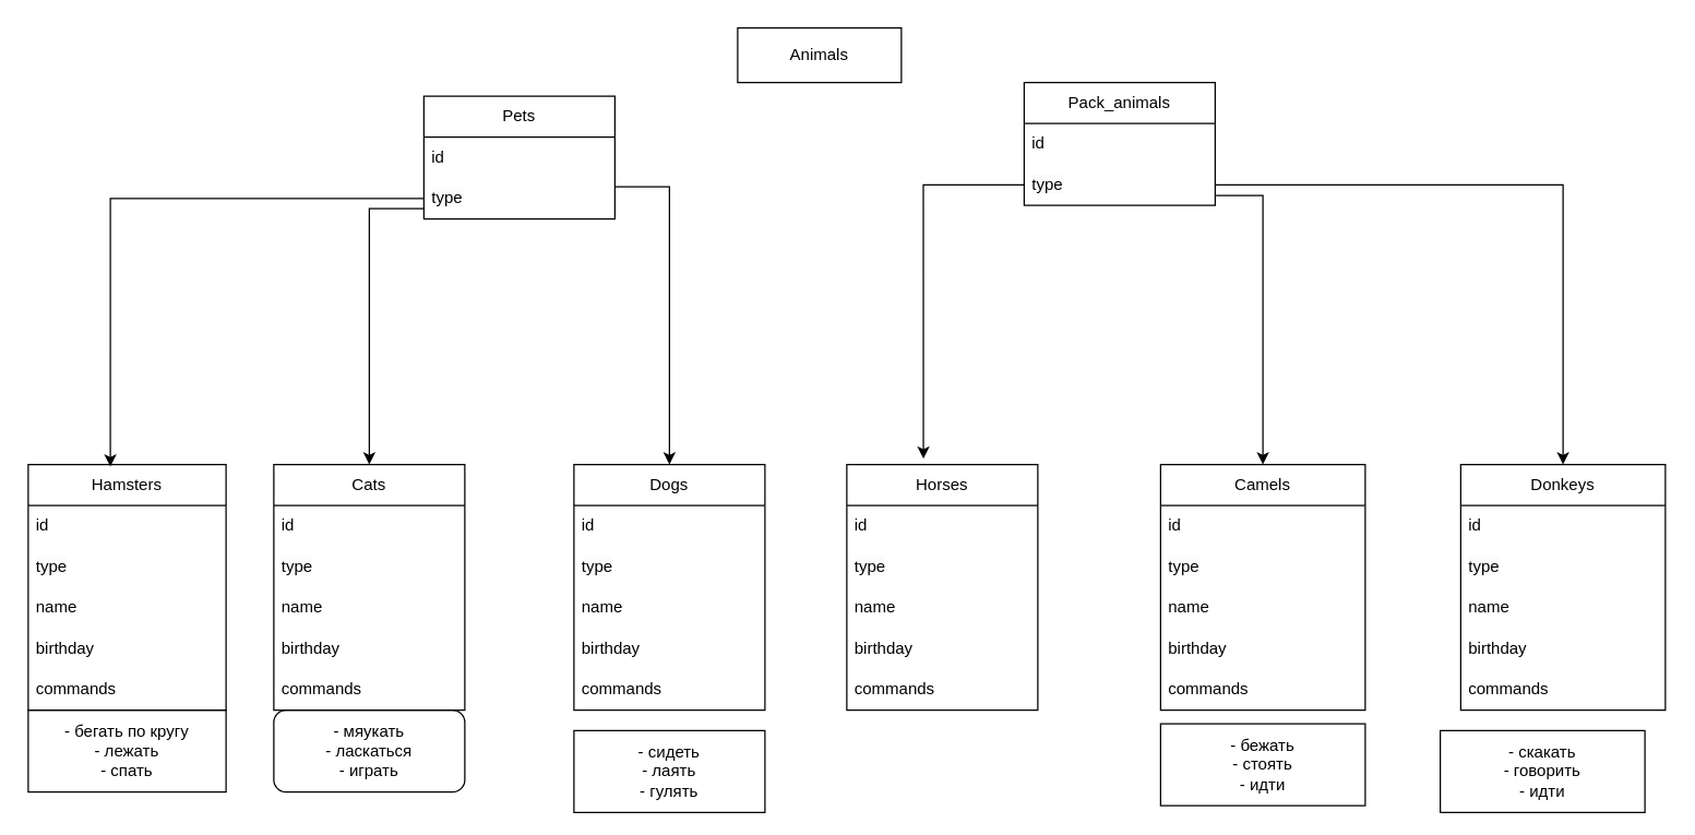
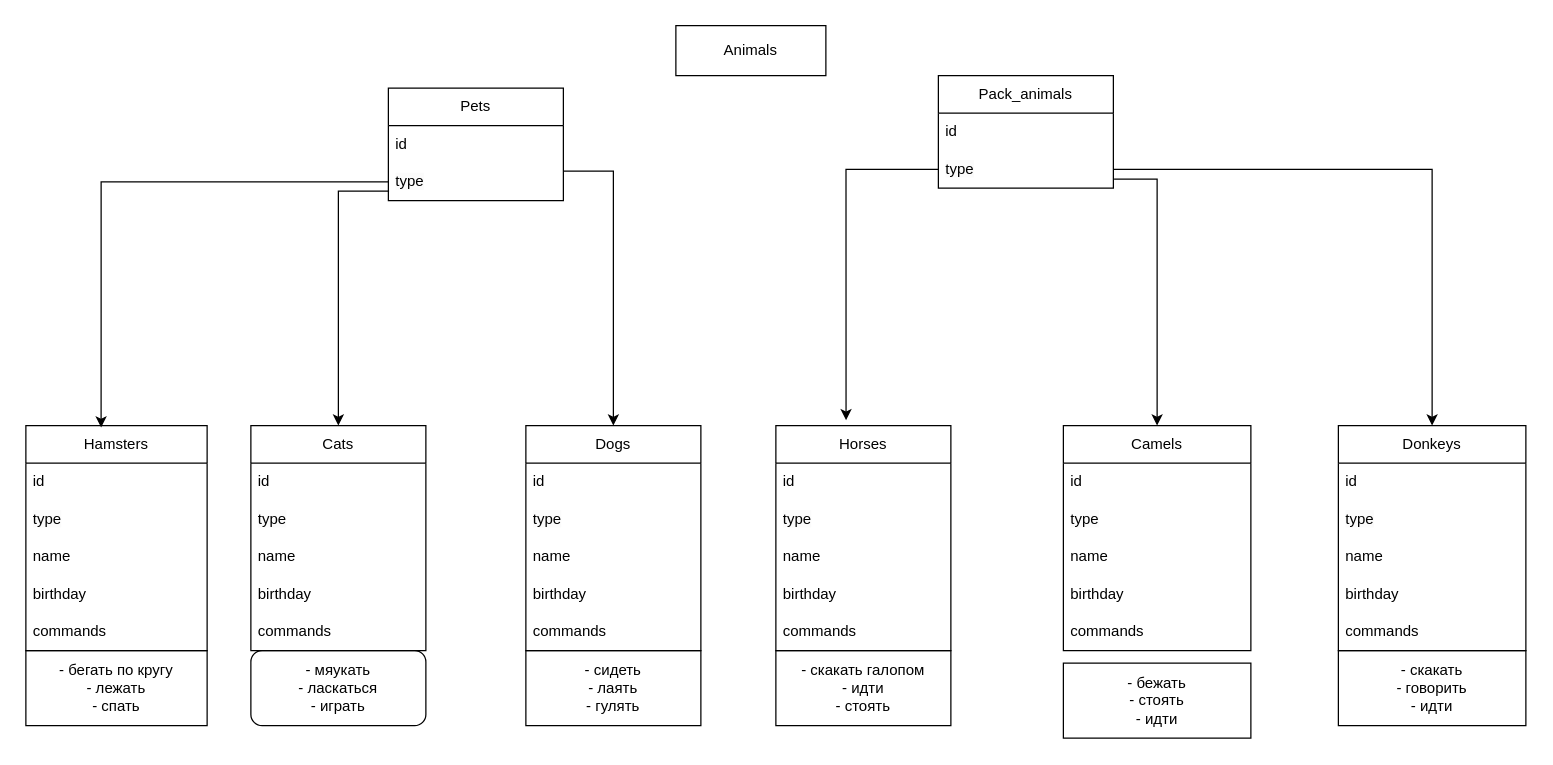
+ <mxCell id="7" value="- скакать галопом&lt;br&gt;- идти&lt;br&gt;- стоять" style="rounded=0;whiteSpace=wrap;html=1;" parent="1" vertex="1"><mxGeometry x="620" y="520" width="140" height="60" as="geometry" /></mxCell>
- <mxCell id="5" value="- сидеть&lt;br&gt;- лаять&lt;br&gt;- гулять" style="rounded=0;whiteSpace=wrap;html=1;" parent="1" vertex="1"><mxGeometry x="420" y="535" width="140" height="60" as="geometry" /></mxCell>
+ <mxCell id="5" value="- сидеть&lt;br&gt;- лаять&lt;br&gt;- гулять" style="rounded=0;whiteSpace=wrap;html=1;" parent="1" vertex="1"><mxGeometry x="420" y="520" width="140" height="60" as="geometry" /></mxCell>
- <mxCell id="9" value="- скакать&lt;br&gt;- говорить&lt;br&gt;- идти" style="rounded=0;whiteSpace=wrap;html=1;" parent="1" vertex="1"><mxGeometry x="1055" y="535" width="150" height="60" as="geometry" /></mxCell>
+ <mxCell id="9" value="- скакать&lt;br&gt;- говорить&lt;br&gt;- идти" style="rounded=0;whiteSpace=wrap;html=1;" parent="1" vertex="1"><mxGeometry x="1070" y="520" width="150" height="60" as="geometry" /></mxCell>
